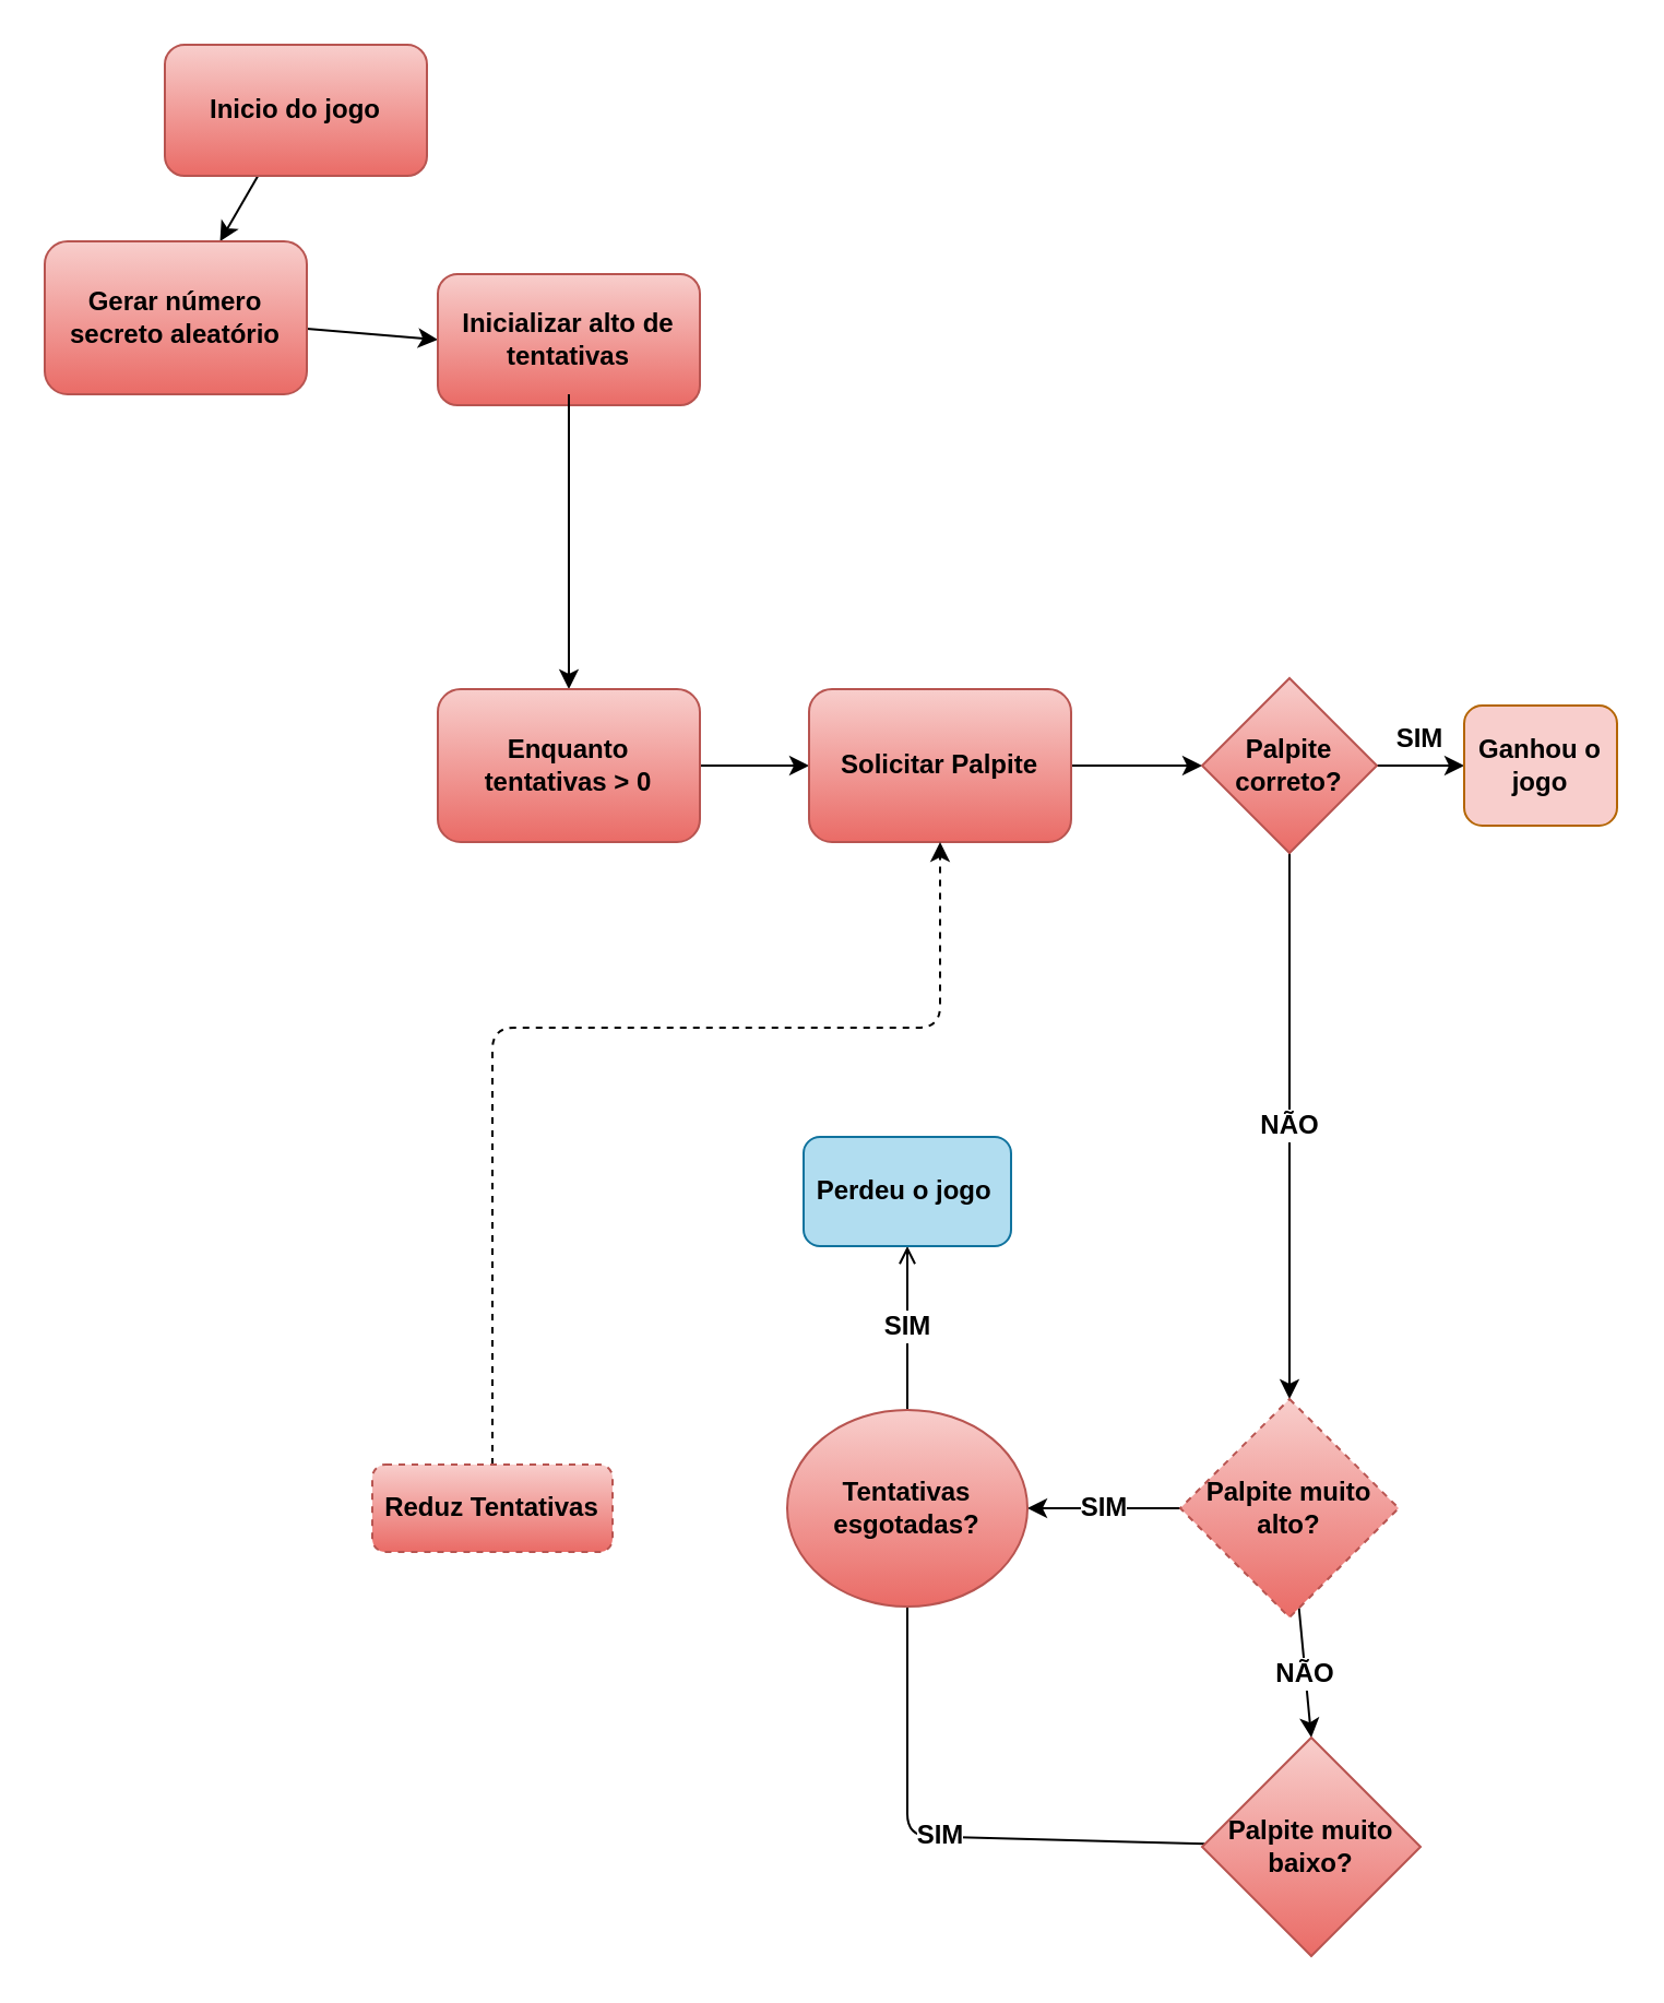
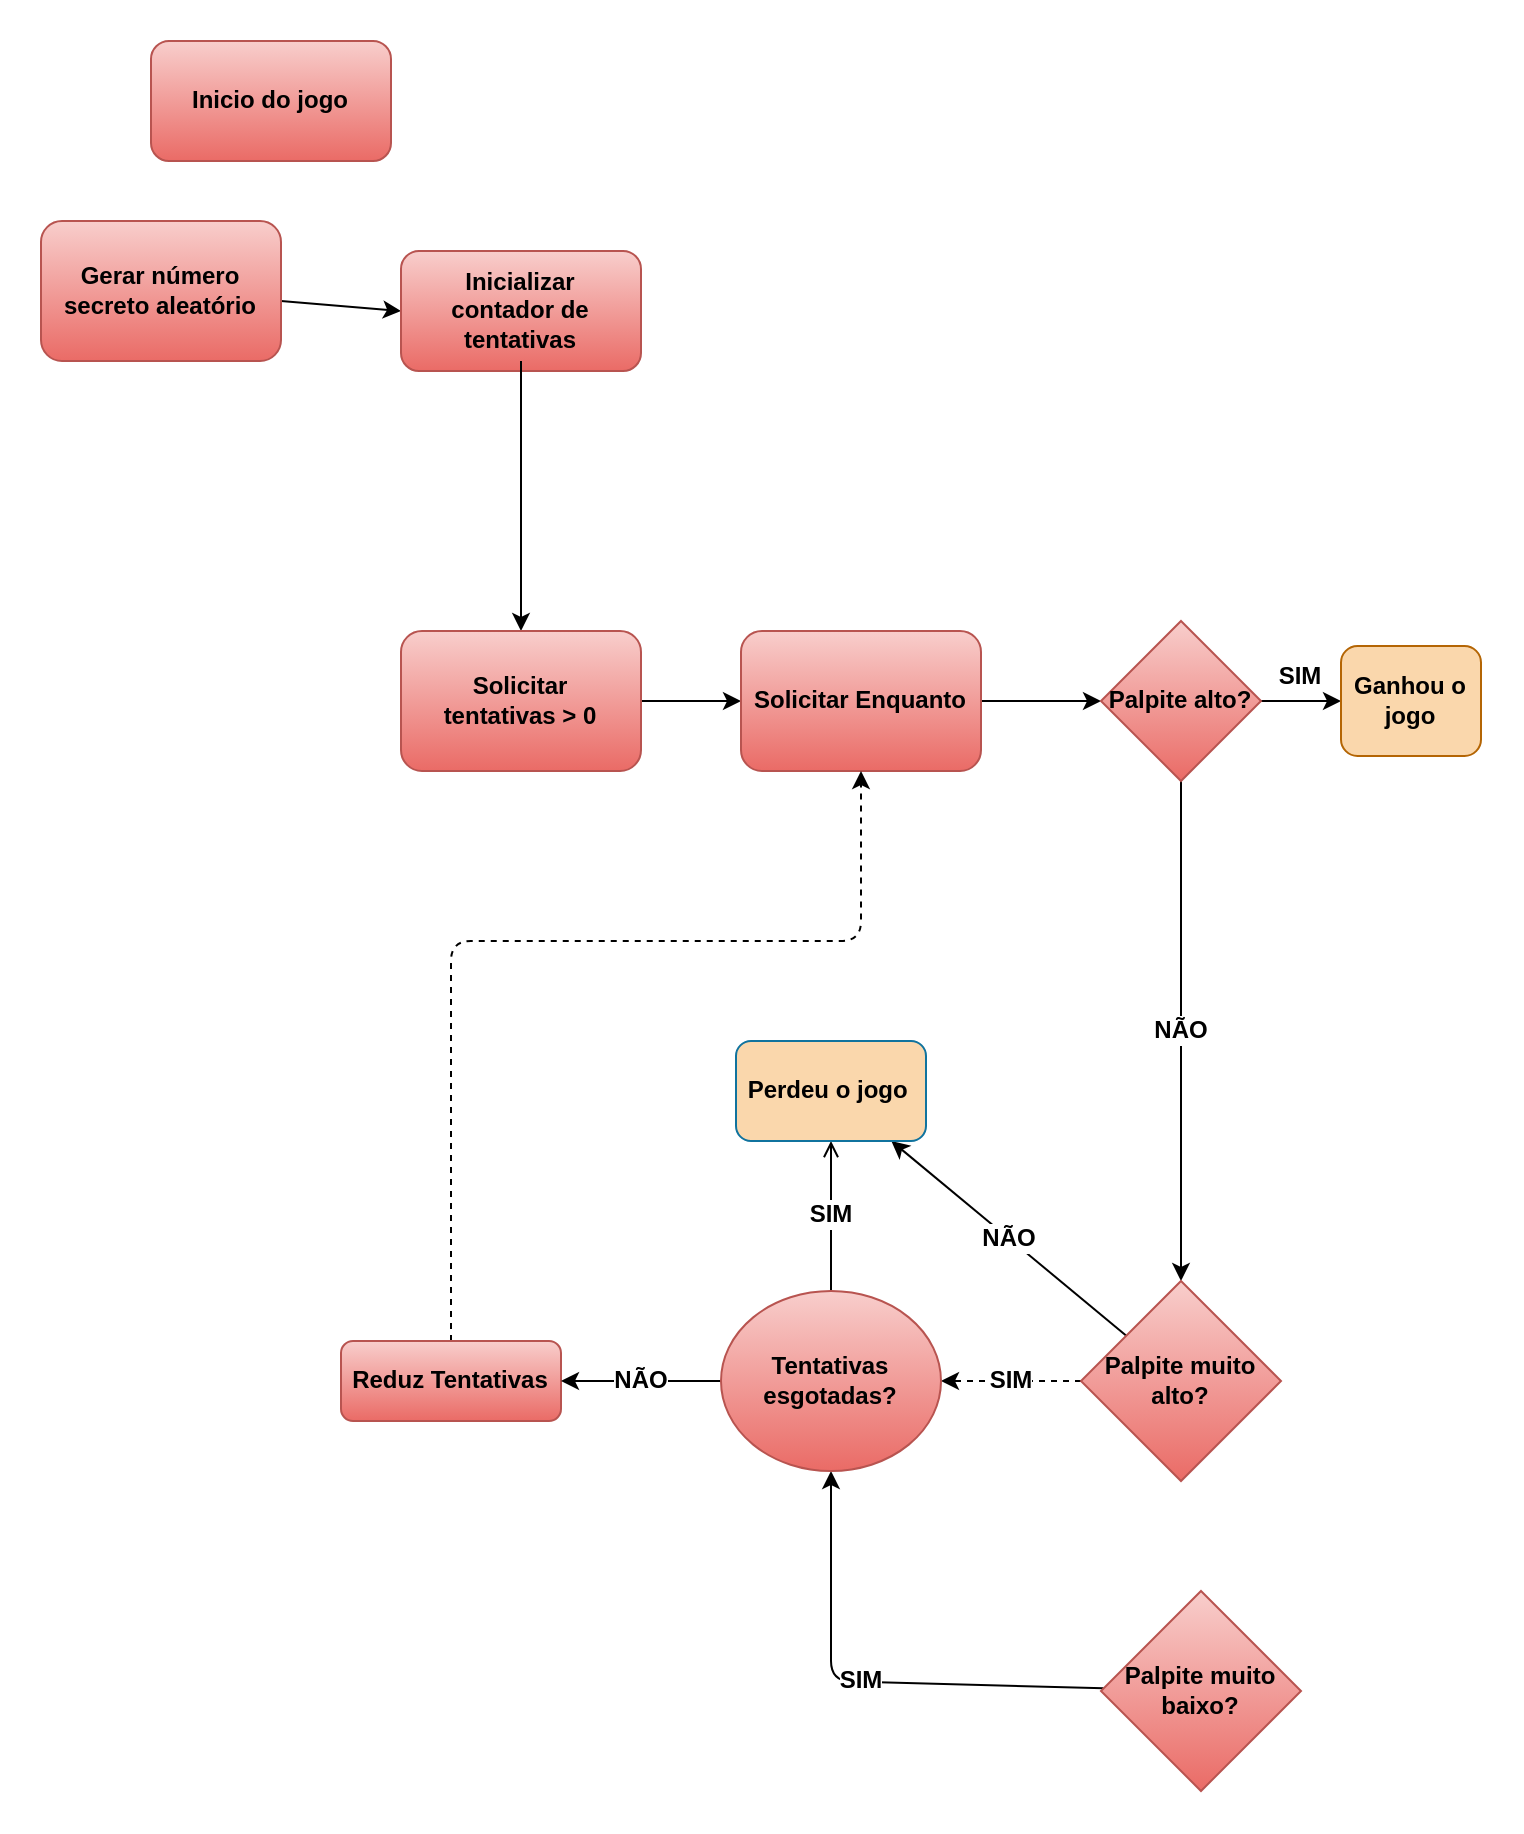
- <mxCell id="2" style="edgeStyle=none;html=1;fontFamily=Helvetica;fontSize=12;fontColor=#000000;" edge="1" parent="1" source="3" target="5"><mxGeometry relative="1" as="geometry" /></mxCell>
- <mxCell id="8" value="&lt;b style=&quot;color: rgb(240, 240, 240);&quot;&gt;&lt;span style=&quot;text-align: left;&quot;&gt;&lt;font color=&quot;#000000&quot;&gt;Inicializar alto de tentativas&lt;/font&gt;&lt;/span&gt;&lt;/b&gt;" style="text;html=1;strokeColor=none;fillColor=none;align=center;verticalAlign=middle;whiteSpace=wrap;rounded=0;labelBackgroundColor=none;fontFamily=Helvetica;fontSize=12;fontColor=#000000;" vertex="1" parent="1"><mxGeometry x="210" y="130" width="100" height="50" as="geometry" /></mxCell>
+ <mxCell id="8" value="&lt;b style=&quot;color: rgb(240, 240, 240);&quot;&gt;&lt;span style=&quot;text-align: left;&quot;&gt;&lt;font color=&quot;#000000&quot;&gt;Inicializar contador de tentativas&lt;/font&gt;&lt;/span&gt;&lt;/b&gt;" style="text;html=1;strokeColor=none;fillColor=none;align=center;verticalAlign=middle;whiteSpace=wrap;rounded=0;labelBackgroundColor=none;fontFamily=Helvetica;fontSize=12;fontColor=#000000;" vertex="1" parent="1"><mxGeometry x="210" y="130" width="100" height="50" as="geometry" /></mxCell>
- <mxCell id="10" value="&lt;b&gt;&lt;span style=&quot;text-align: left;&quot;&gt;&lt;font color=&quot;#000000&quot;&gt;Enquanto &lt;br&gt;tentativas &amp;gt; 0&lt;/font&gt;&lt;/span&gt;&lt;/b&gt;" style="rounded=1;whiteSpace=wrap;html=1;fillColor=#f8cecc;strokeColor=#b85450;gradientColor=#ea6b66;" vertex="1" parent="1"><mxGeometry x="200" y="315" width="120" height="70" as="geometry" /></mxCell>
+ <mxCell id="10" value="&lt;b&gt;&lt;span style=&quot;text-align: left;&quot;&gt;&lt;font color=&quot;#000000&quot;&gt;Solicitar &lt;br&gt;tentativas &amp;gt; 0&lt;/font&gt;&lt;/span&gt;&lt;/b&gt;" style="rounded=1;whiteSpace=wrap;html=1;fillColor=#f8cecc;strokeColor=#b85450;gradientColor=#ea6b66;" vertex="1" parent="1"><mxGeometry x="200" y="315" width="120" height="70" as="geometry" /></mxCell>
- <mxCell id="12" value="&lt;div style=&quot;text-align: left;&quot;&gt;&lt;span style=&quot;background-color: initial;&quot;&gt;&lt;font color=&quot;#000000&quot;&gt;&lt;b&gt;Solicitar Palpite&lt;/b&gt;&lt;/font&gt;&lt;/span&gt;&lt;/div&gt;" style="rounded=1;whiteSpace=wrap;html=1;fillColor=#f8cecc;strokeColor=#b85450;gradientColor=#ea6b66;" vertex="1" parent="1"><mxGeometry x="370" y="315" width="120" height="70" as="geometry" /></mxCell>
+ <mxCell id="12" value="&lt;div style=&quot;text-align: left;&quot;&gt;&lt;span style=&quot;background-color: initial;&quot;&gt;&lt;font color=&quot;#000000&quot;&gt;&lt;b&gt;Solicitar Enquanto&lt;/b&gt;&lt;/font&gt;&lt;/span&gt;&lt;/div&gt;" style="rounded=1;whiteSpace=wrap;html=1;fillColor=#f8cecc;strokeColor=#b85450;gradientColor=#ea6b66;" vertex="1" parent="1"><mxGeometry x="370" y="315" width="120" height="70" as="geometry" /></mxCell>
- <mxCell id="15" value="&lt;b&gt;&lt;font color=&quot;#000000&quot;&gt;Palpite correto?&lt;/font&gt;&lt;/b&gt;" style="rhombus;whiteSpace=wrap;html=1;labelBackgroundColor=none;fontFamily=Helvetica;fontSize=12;fillColor=#f8cecc;gradientColor=#ea6b66;strokeColor=#b85450;" vertex="1" parent="1"><mxGeometry x="550" y="310" width="80" height="80" as="geometry" /></mxCell>
+ <mxCell id="15" value="&lt;b&gt;&lt;font color=&quot;#000000&quot;&gt;Palpite alto?&lt;/font&gt;&lt;/b&gt;" style="rhombus;whiteSpace=wrap;html=1;labelBackgroundColor=none;fontFamily=Helvetica;fontSize=12;fillColor=#f8cecc;gradientColor=#ea6b66;strokeColor=#b85450;" vertex="1" parent="1"><mxGeometry x="550" y="310" width="80" height="80" as="geometry" /></mxCell>
- <mxCell id="19" value="&lt;font color=&quot;#000000&quot;&gt;&lt;b&gt;Ganhou o jogo&lt;/b&gt;&lt;/font&gt;" style="rounded=1;whiteSpace=wrap;html=1;labelBackgroundColor=none;fontFamily=Helvetica;fontSize=12;fillColor=#f8cecc;strokeColor=#b46504;" vertex="1" parent="1"><mxGeometry x="670" y="322.5" width="70" height="55" as="geometry" /></mxCell>
+ <mxCell id="19" value="&lt;font color=&quot;#000000&quot;&gt;&lt;b&gt;Ganhou o jogo&lt;/b&gt;&lt;/font&gt;" style="rounded=1;whiteSpace=wrap;html=1;labelBackgroundColor=none;fontFamily=Helvetica;fontSize=12;fillColor=#fad7ac;strokeColor=#b46504;" vertex="1" parent="1"><mxGeometry x="670" y="322.5" width="70" height="55" as="geometry" /></mxCell>
- <mxCell id="28" value="&lt;b&gt;&lt;font color=&quot;#000000&quot;&gt;Perdeu o jogo&amp;nbsp;&lt;/font&gt;&lt;/b&gt;" style="rounded=1;whiteSpace=wrap;html=1;labelBackgroundColor=none;fontFamily=Helvetica;fontSize=12;fillColor=#b1ddf0;strokeColor=#10739e;" vertex="1" parent="1"><mxGeometry x="367.5" y="520" width="95" height="50" as="geometry" /></mxCell>
+ <mxCell id="28" value="&lt;b&gt;&lt;font color=&quot;#000000&quot;&gt;Perdeu o jogo&amp;nbsp;&lt;/font&gt;&lt;/b&gt;" style="rounded=1;whiteSpace=wrap;html=1;labelBackgroundColor=none;fontFamily=Helvetica;fontSize=12;fillColor=#fad7ac;strokeColor=#10739e;" vertex="1" parent="1"><mxGeometry x="367.5" y="520" width="95" height="50" as="geometry" /></mxCell>
- <mxCell id="24" value="&lt;font color=&quot;#000000&quot;&gt;&lt;b&gt;Reduz Tentativas&lt;/b&gt;&lt;/font&gt;" style="rounded=1;whiteSpace=wrap;html=1;labelBackgroundColor=none;fontFamily=Helvetica;fontSize=12;fillColor=#f8cecc;gradientColor=#ea6b66;strokeColor=#b85450;dashed=1;" vertex="1" parent="1"><mxGeometry x="170" y="670" width="110" height="40" as="geometry" /></mxCell>
+ <mxCell id="24" value="&lt;font color=&quot;#000000&quot;&gt;&lt;b&gt;Reduz Tentativas&lt;/b&gt;&lt;/font&gt;" style="rounded=1;whiteSpace=wrap;html=1;labelBackgroundColor=none;fontFamily=Helvetica;fontSize=12;fillColor=#f8cecc;gradientColor=#ea6b66;strokeColor=#b85450;" vertex="1" parent="1"><mxGeometry x="170" y="670" width="110" height="40" as="geometry" /></mxCell>
+ <mxCell id="25" value="&lt;b&gt;&lt;font color=&quot;#000000&quot;&gt;NÃO&lt;/font&gt;&lt;/b&gt;" style="edgeStyle=none;html=1;entryX=1;entryY=0.5;entryDx=0;entryDy=0;fontFamily=Helvetica;fontSize=12;fontColor=#F8CECC;" edge="1" parent="1" source="27" target="24"><mxGeometry relative="1" as="geometry"><Array as="points" /><mxPoint as="offset" /></mxGeometry></mxCell>
- <mxCell id="17" value="&lt;b&gt;SIM&lt;/b&gt;" style="edgeStyle=none;html=1;entryX=1;entryY=0.5;entryDx=0;entryDy=0;fontFamily=Helvetica;fontSize=12;fontColor=#000000;" edge="1" parent="1" source="18" target="27"><mxGeometry relative="1" as="geometry"><Array as="points"><mxPoint x="510" y="690" /></Array><mxPoint as="offset" /></mxGeometry></mxCell>
+ <mxCell id="17" value="&lt;b&gt;SIM&lt;/b&gt;" style="edgeStyle=none;html=1;entryX=1;entryY=0.5;entryDx=0;entryDy=0;fontFamily=Helvetica;fontSize=12;fontColor=#000000;dashed=1;" edge="1" parent="1" source="18" target="27"><mxGeometry relative="1" as="geometry"><Array as="points"><mxPoint x="510" y="690" /></Array><mxPoint as="offset" /></mxGeometry></mxCell>
- <mxCell id="18" value="&lt;b&gt;&lt;font color=&quot;#000000&quot;&gt;Palpite muito alto?&lt;/font&gt;&lt;/b&gt;" style="rhombus;whiteSpace=wrap;html=1;labelBackgroundColor=none;fontFamily=Helvetica;fontSize=12;fillColor=#f8cecc;gradientColor=#ea6b66;strokeColor=#b85450;dashed=1;" vertex="1" parent="1"><mxGeometry x="540" y="640" width="100" height="100" as="geometry" /></mxCell>
+ <mxCell id="18" value="&lt;b&gt;&lt;font color=&quot;#000000&quot;&gt;Palpite muito alto?&lt;/font&gt;&lt;/b&gt;" style="rhombus;whiteSpace=wrap;html=1;labelBackgroundColor=none;fontFamily=Helvetica;fontSize=12;fillColor=#f8cecc;gradientColor=#ea6b66;strokeColor=#b85450;" vertex="1" parent="1"><mxGeometry x="540" y="640" width="100" height="100" as="geometry" /></mxCell>
- <mxCell id="21" value="&lt;b&gt;SIM&lt;/b&gt;" style="edgeStyle=none;html=1;entryX=0.5;entryY=1;entryDx=0;entryDy=0;fontFamily=Helvetica;fontSize=12;fontColor=#000000;endArrow=none;" edge="1" parent="1" source="22" target="27"><mxGeometry relative="1" as="geometry"><Array as="points"><mxPoint x="415" y="840" /></Array></mxGeometry></mxCell>
+ <mxCell id="21" value="&lt;b&gt;SIM&lt;/b&gt;" style="edgeStyle=none;html=1;entryX=0.5;entryY=1;entryDx=0;entryDy=0;fontFamily=Helvetica;fontSize=12;fontColor=#000000;" edge="1" parent="1" source="22" target="27"><mxGeometry relative="1" as="geometry"><Array as="points"><mxPoint x="415" y="840" /></Array></mxGeometry></mxCell>
- <mxCell id="16" value="&lt;b&gt;&lt;font color=&quot;#000000&quot;&gt;NÃO&lt;/font&gt;&lt;/b&gt;" style="edgeStyle=none;html=1;entryX=0.5;entryY=0;entryDx=0;entryDy=0;fontFamily=Helvetica;fontSize=12;fontColor=#F8CECC;" edge="1" parent="1" source="18" target="22"><mxGeometry relative="1" as="geometry" /></mxCell>
+ <mxCell id="16" value="&lt;b&gt;&lt;font color=&quot;#000000&quot;&gt;NÃO&lt;/font&gt;&lt;/b&gt;" style="edgeStyle=none;html=1;fontFamily=Helvetica;fontSize=12;fontColor=#F8CECC;" edge="1" parent="1" source="18" target="28"><mxGeometry relative="1" as="geometry" /></mxCell>
